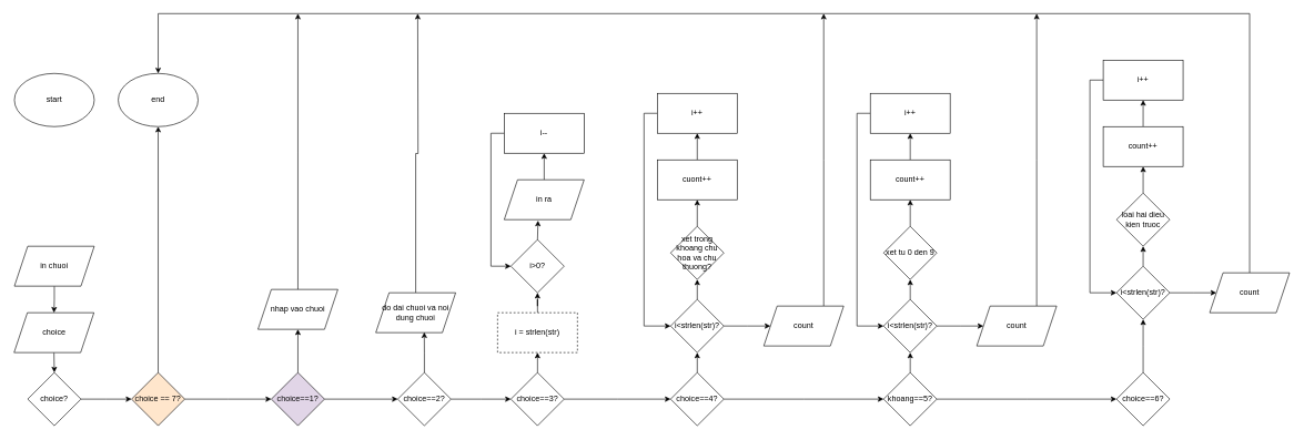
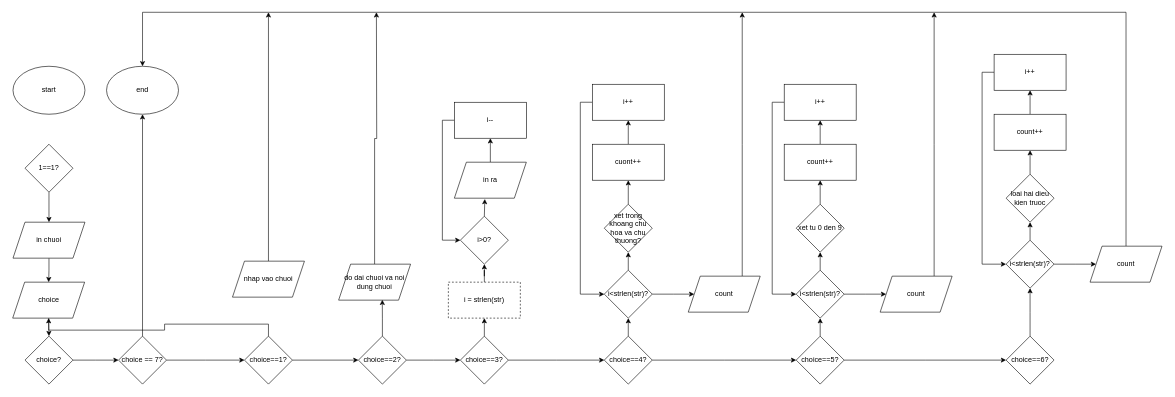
+ <mxCell id="6" value="1==1?" style="rhombus;whiteSpace=wrap;html=1;" parent="1" vertex="1"><mxGeometry x="41" y="240" width="80" height="80" as="geometry" /></mxCell>
+ <mxCell id="5" style="edgeStyle=orthogonalEdgeStyle;rounded=0;orthogonalLoop=1;jettySize=auto;html=1;exitX=0.5;exitY=1;exitDx=0;exitDy=0;entryX=0.5;entryY=0;entryDx=0;entryDy=0;" parent="1" source="6" target="4" edge="1"><mxGeometry relative="1" as="geometry" /></mxCell>
- <mxCell id="15" style="edgeStyle=orthogonalEdgeStyle;rounded=0;orthogonalLoop=1;jettySize=auto;html=1;exitX=0.5;exitY=0;exitDx=0;exitDy=0;entryX=0.5;entryY=1;entryDx=0;entryDy=0;" parent="1" source="16" target="22" edge="1"><mxGeometry relative="1" as="geometry" /></mxCell>
+ <mxCell id="15" style="edgeStyle=orthogonalEdgeStyle;rounded=0;orthogonalLoop=1;jettySize=auto;html=1;exitX=0.5;exitY=0;exitDx=0;exitDy=0;" parent="1" source="16" target="10" edge="1"><mxGeometry relative="1" as="geometry" /></mxCell>
- <mxCell id="13" value="choice == 7?" style="rhombus;whiteSpace=wrap;html=1;fillColor=#ffe6cc;" parent="1" vertex="1"><mxGeometry x="197" y="560" width="80" height="80" as="geometry" /></mxCell>
+ <mxCell id="13" value="choice == 7?" style="rhombus;whiteSpace=wrap;html=1;" parent="1" vertex="1"><mxGeometry x="197" y="560" width="80" height="80" as="geometry" /></mxCell>
- <mxCell id="16" value="choice==1?" style="rhombus;whiteSpace=wrap;html=1;fillColor=#e1d5e7;" parent="1" vertex="1"><mxGeometry x="407" y="560" width="80" height="80" as="geometry" /></mxCell>
+ <mxCell id="16" value="choice==1?" style="rhombus;whiteSpace=wrap;html=1;" parent="1" vertex="1"><mxGeometry x="407" y="560" width="80" height="80" as="geometry" /></mxCell>
- <mxCell id="51" value="khoang==5?" style="rhombus;whiteSpace=wrap;html=1;" vertex="1" parent="1"><mxGeometry x="1327" y="560" width="80" height="80" as="geometry" /></mxCell>
+ <mxCell id="51" value="choice==5?" style="rhombus;whiteSpace=wrap;html=1;" vertex="1" parent="1"><mxGeometry x="1327" y="560" width="80" height="80" as="geometry" /></mxCell>
